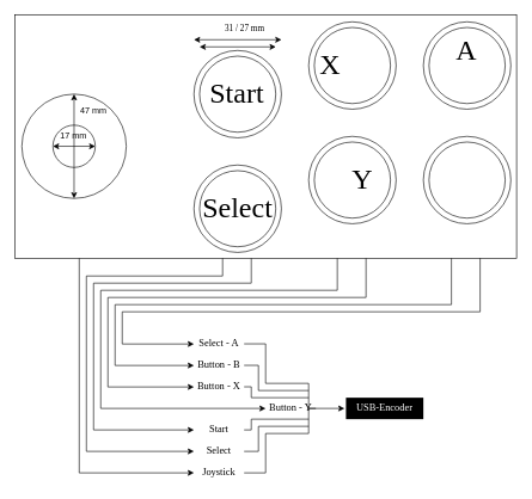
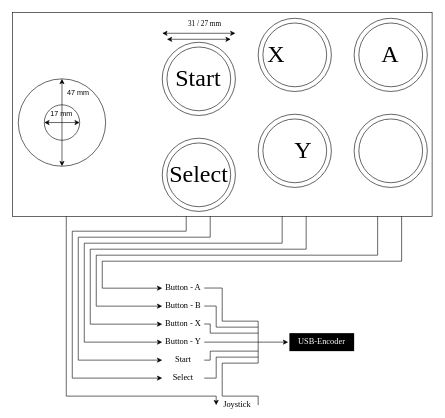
- <mxCell id="6" value="&lt;font face=&quot;Times New Roman&quot; style=&quot;font-size: 40px;&quot;&gt;A&lt;/font&gt;" style="text;html=1;align=center;verticalAlign=middle;whiteSpace=wrap;rounded=0;" parent="1" vertex="1"><mxGeometry x="630" y="55" width="40" height="30" as="geometry" /></mxCell>
+ <mxCell id="6" value="&lt;font face=&quot;Times New Roman&quot; style=&quot;font-size: 40px;&quot;&gt;A&lt;/font&gt;" style="text;html=1;align=center;verticalAlign=middle;whiteSpace=wrap;rounded=0;" parent="1" vertex="1"><mxGeometry x="630" y="75" width="40" height="30" as="geometry" /></mxCell>
- <mxCell id="42" value="&lt;font style=&quot;font-size: 14px;&quot; face=&quot;Times New Roman&quot;&gt;Select - A&lt;/font&gt;" style="text;html=1;align=center;verticalAlign=middle;whiteSpace=wrap;rounded=0;" vertex="1" parent="1"><mxGeometry x="270" y="465" width="70" height="30" as="geometry" /></mxCell>
+ <mxCell id="42" value="&lt;font style=&quot;font-size: 14px;&quot; face=&quot;Times New Roman&quot;&gt;Button - A&lt;/font&gt;" style="text;html=1;align=center;verticalAlign=middle;whiteSpace=wrap;rounded=0;" vertex="1" parent="1"><mxGeometry x="270" y="465" width="70" height="30" as="geometry" /></mxCell>
- <mxCell id="45" value="&lt;font style=&quot;font-size: 14px;&quot; face=&quot;Times New Roman&quot;&gt;Button - Y&lt;/font&gt;" style="text;html=1;align=center;verticalAlign=middle;whiteSpace=wrap;rounded=0;" vertex="1" parent="1"><mxGeometry x="370" y="555" width="70" height="30" as="geometry" /></mxCell>
+ <mxCell id="45" value="&lt;font style=&quot;font-size: 14px;&quot; face=&quot;Times New Roman&quot;&gt;Button - Y&lt;/font&gt;" style="text;html=1;align=center;verticalAlign=middle;whiteSpace=wrap;rounded=0;" vertex="1" parent="1"><mxGeometry x="270" y="555" width="70" height="30" as="geometry" /></mxCell>
- <mxCell id="48" value="&lt;font style=&quot;font-size: 14px;&quot; face=&quot;Times New Roman&quot;&gt;Joystick&lt;/font&gt;" style="text;html=1;align=center;verticalAlign=middle;whiteSpace=wrap;rounded=0;" vertex="1" parent="1"><mxGeometry x="270" y="645" width="70" height="30" as="geometry" /></mxCell>
+ <mxCell id="48" value="&lt;font style=&quot;font-size: 14px;&quot; face=&quot;Times New Roman&quot;&gt;Joystick&lt;/font&gt;" style="text;html=1;align=center;verticalAlign=middle;whiteSpace=wrap;rounded=0;" vertex="1" parent="1"><mxGeometry x="360" y="660" width="70" height="30" as="geometry" /></mxCell>
